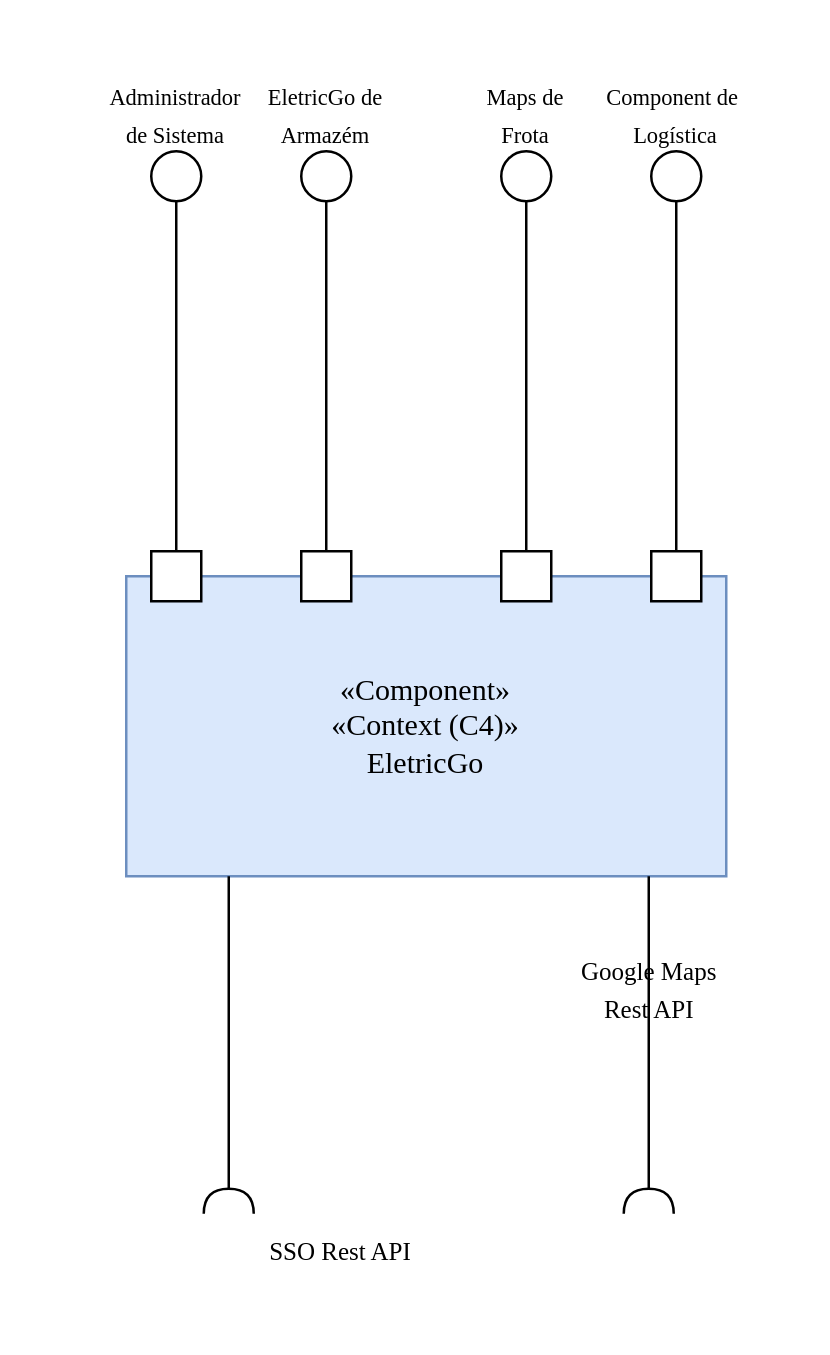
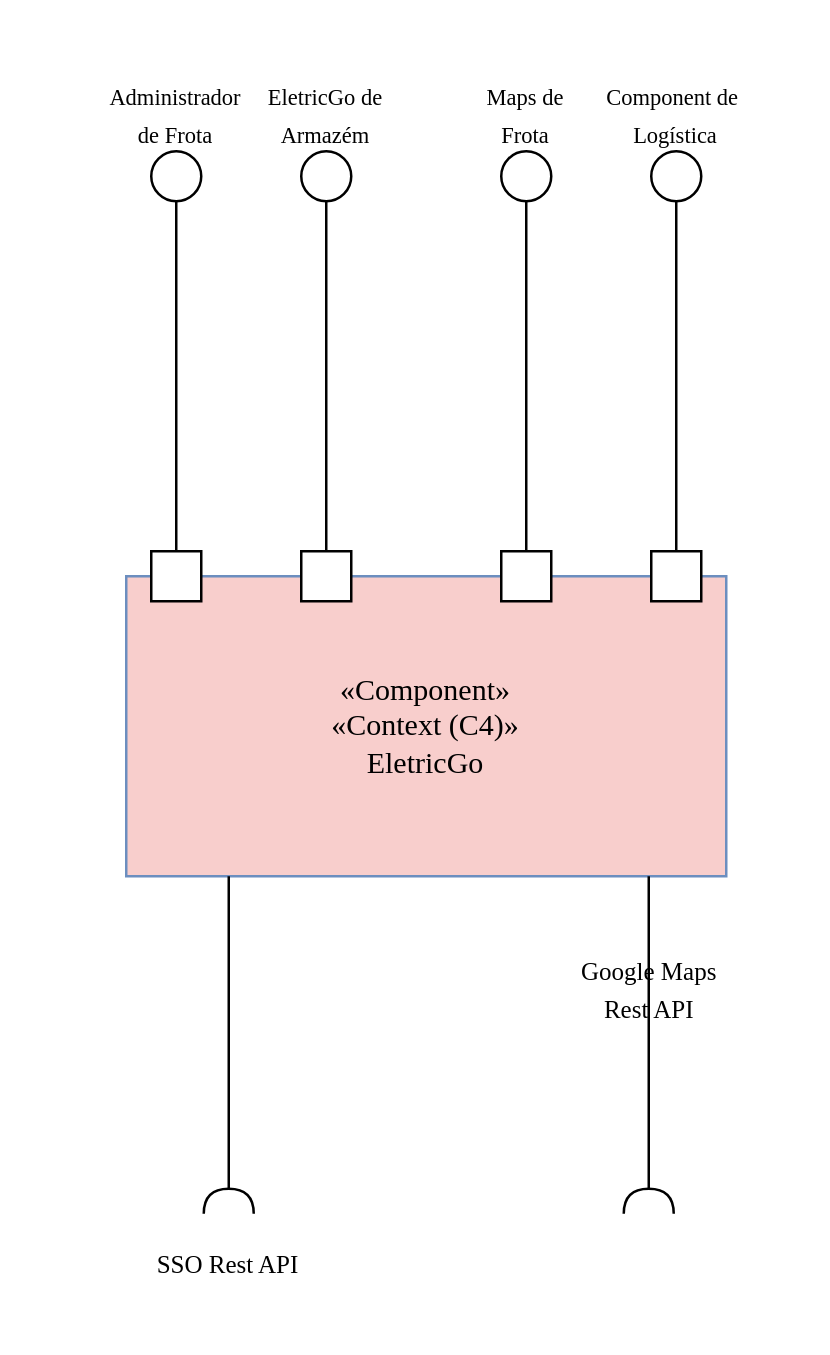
- <mxCell id="16" value="&lt;font style=&quot;font-size: 9px&quot;&gt;Administrador&lt;br&gt;de Sistema&lt;/font&gt;" style="text;html=1;strokeColor=none;fillColor=none;align=center;verticalAlign=middle;whiteSpace=wrap;rounded=0;fontFamily=Product Sans;" parent="1" vertex="1"><mxGeometry x="40" y="30" width="60" height="30" as="geometry" /></mxCell>
+ <mxCell id="16" value="&lt;font style=&quot;font-size: 9px&quot;&gt;Administrador&lt;br&gt;de Frota&lt;/font&gt;" style="text;html=1;strokeColor=none;fillColor=none;align=center;verticalAlign=middle;whiteSpace=wrap;rounded=0;fontFamily=Product Sans;" parent="1" vertex="1"><mxGeometry x="40" y="30" width="60" height="30" as="geometry" /></mxCell>
- <mxCell id="3" value="&lt;font face=&quot;Product Sans&quot;&gt;«Component»&lt;br&gt;«Context (C4)»&lt;br&gt;EletricGo&lt;br&gt;&lt;/font&gt;" style="rounded=0;whiteSpace=wrap;html=1;fillColor=#dae8fc;strokeColor=#6c8ebf;" parent="1" vertex="1"><mxGeometry x="50" y="230" width="240" height="120" as="geometry" /></mxCell>
+ <mxCell id="3" value="&lt;font face=&quot;Product Sans&quot;&gt;«Component»&lt;br&gt;«Context (C4)»&lt;br&gt;EletricGo&lt;br&gt;&lt;/font&gt;" style="rounded=0;whiteSpace=wrap;html=1;fillColor=#f8cecc;strokeColor=#6c8ebf;" parent="1" vertex="1"><mxGeometry x="50" y="230" width="240" height="120" as="geometry" /></mxCell>
- <mxCell id="22" value="&lt;font size=&quot;1&quot;&gt;SSO Rest API&lt;/font&gt;" style="text;html=1;strokeColor=none;fillColor=none;align=center;verticalAlign=middle;whiteSpace=wrap;rounded=0;fontFamily=Product Sans;" parent="1" vertex="1"><mxGeometry x="106" y="485" width="60" height="30" as="geometry" /></mxCell>
+ <mxCell id="22" value="&lt;font size=&quot;1&quot;&gt;SSO Rest API&lt;/font&gt;" style="text;html=1;strokeColor=none;fillColor=none;align=center;verticalAlign=middle;whiteSpace=wrap;rounded=0;fontFamily=Product Sans;" parent="1" vertex="1"><mxGeometry x="61" y="490" width="60" height="30" as="geometry" /></mxCell>
